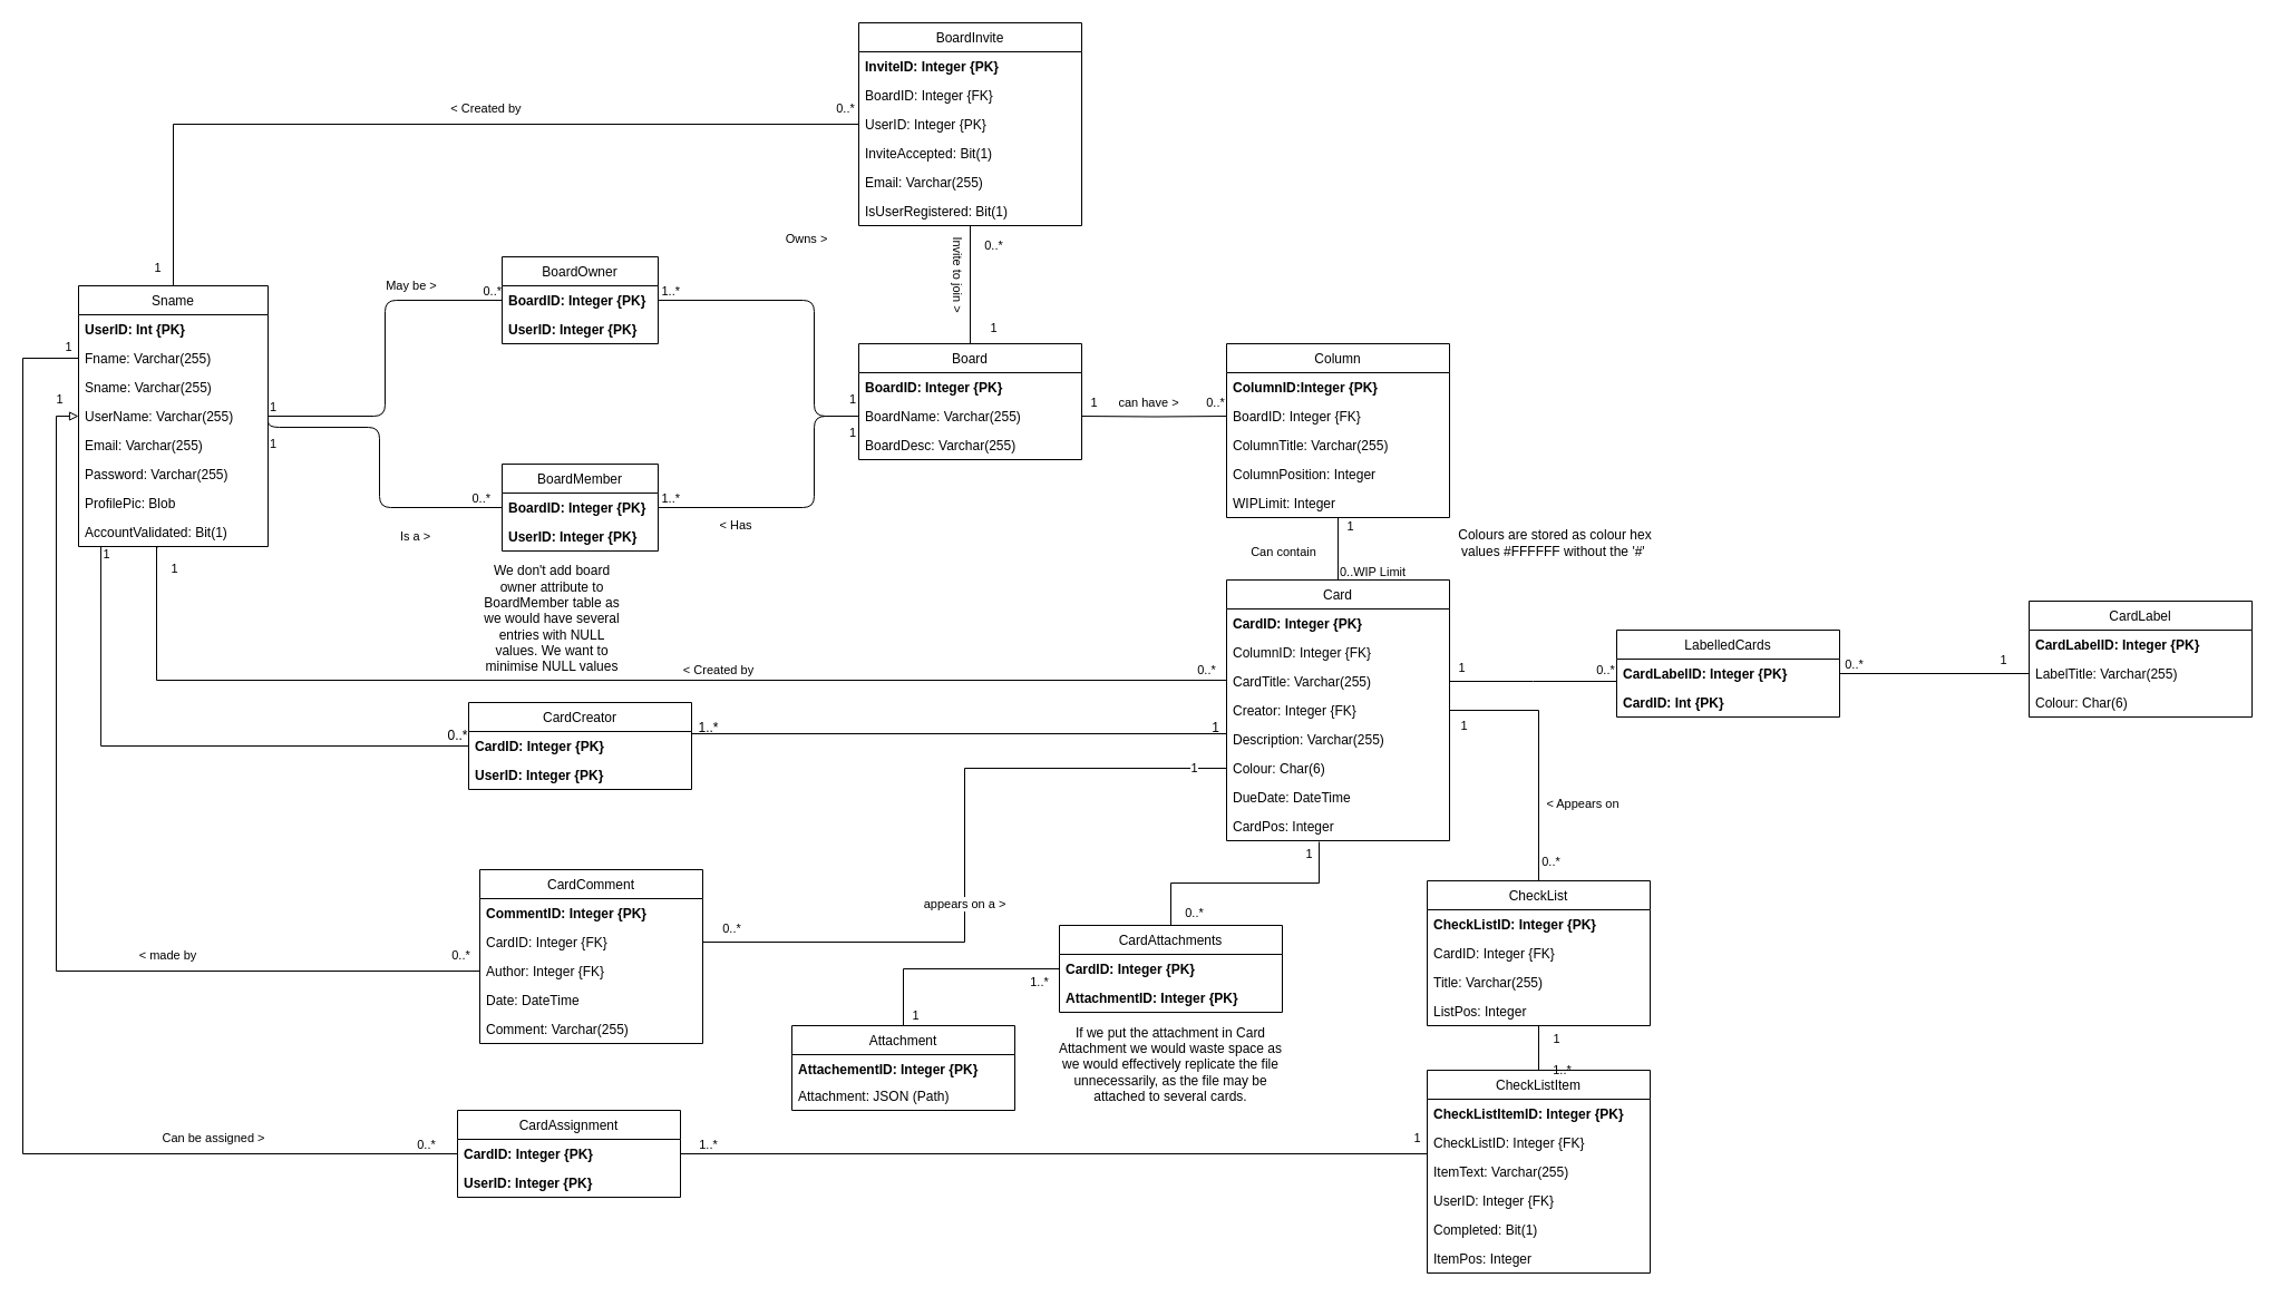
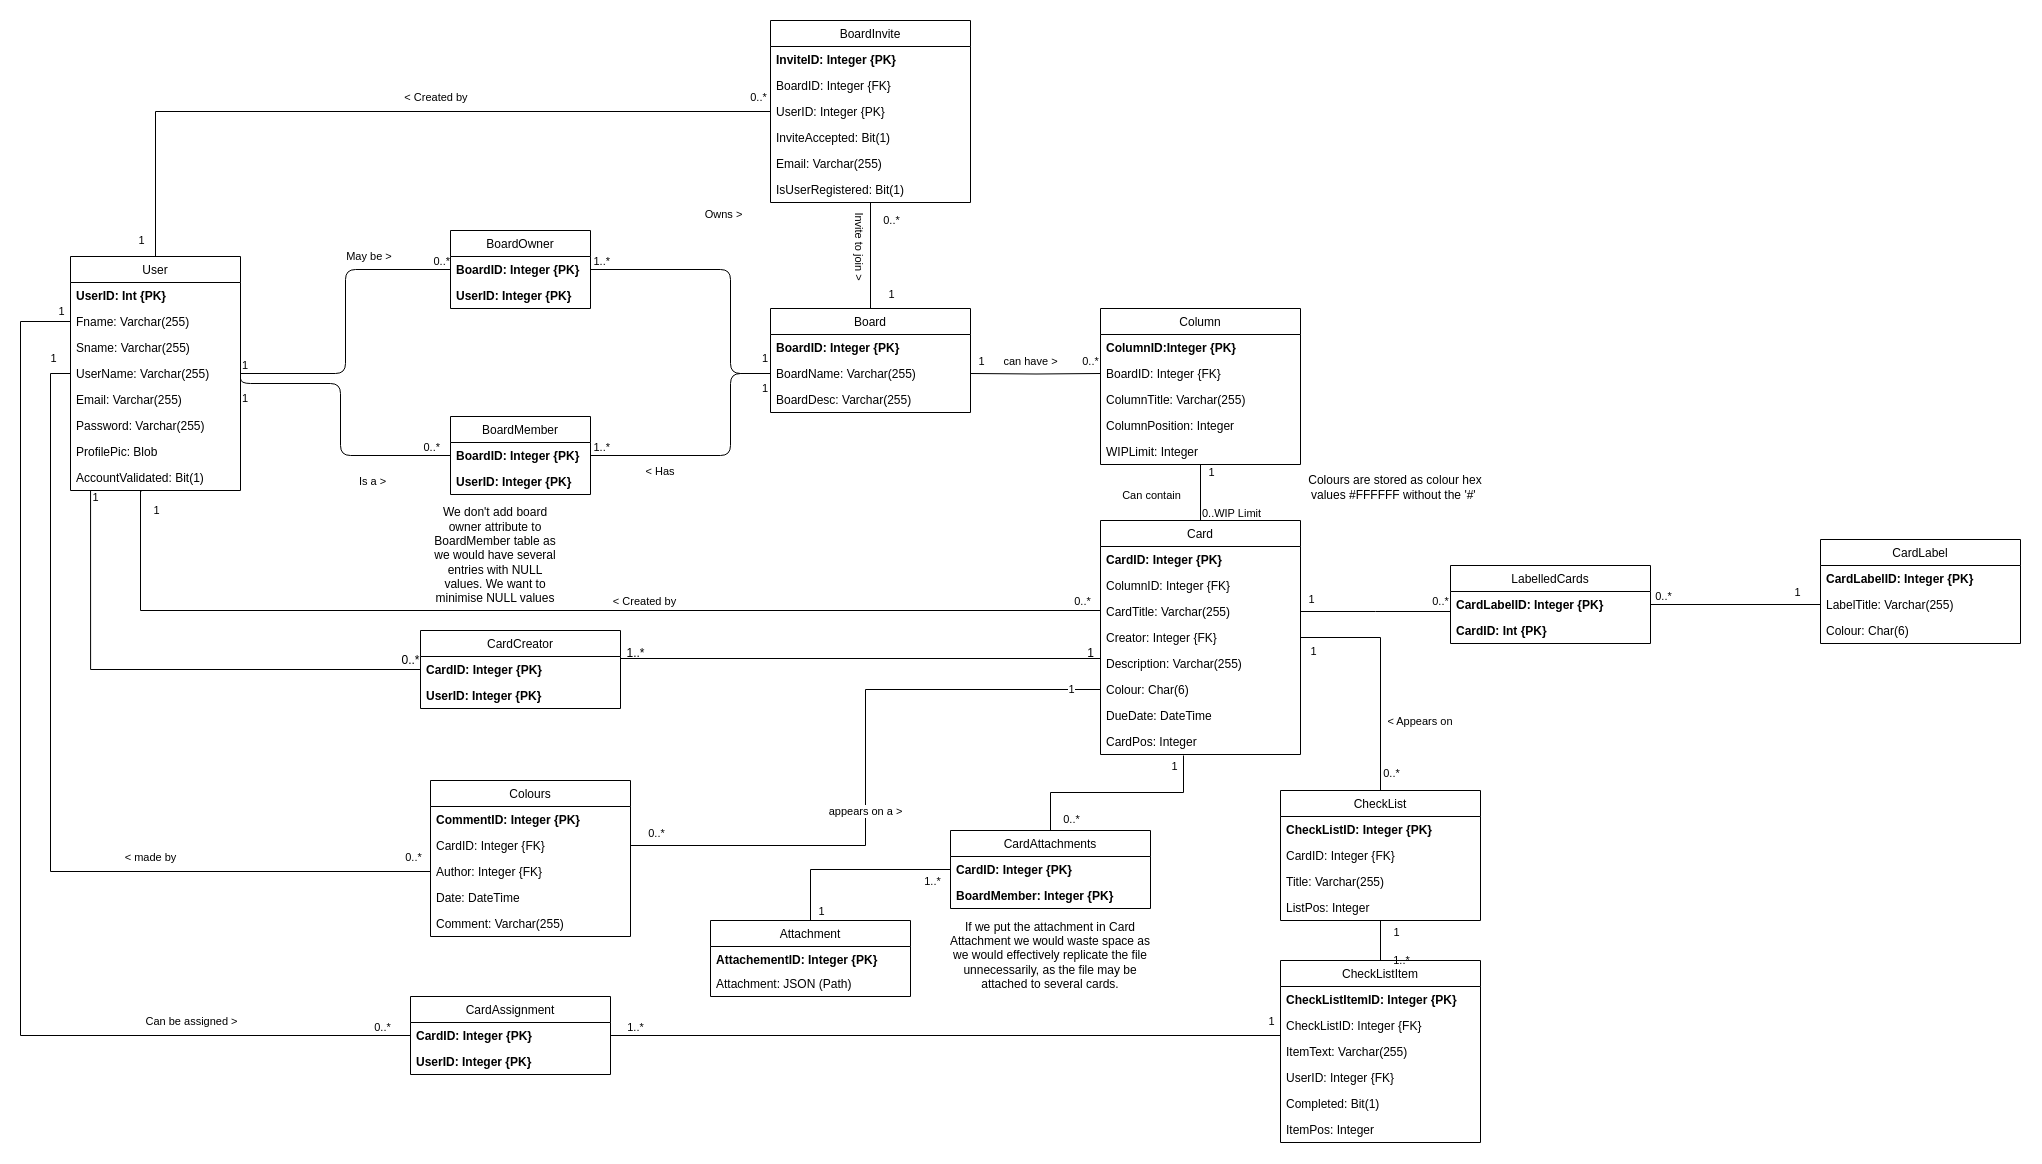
- <mxCell id="5" value="Sname" style="swimlane;fontStyle=0;childLayout=stackLayout;horizontal=1;startSize=26;fillColor=none;horizontalStack=0;resizeParent=1;resizeParentMax=0;resizeLast=0;collapsible=1;marginBottom=0;labelBackgroundColor=default;fontColor=default;" parent="1" vertex="1"><mxGeometry x="70" y="256" width="170" height="234" as="geometry" /></mxCell>
+ <mxCell id="5" value="User" style="swimlane;fontStyle=0;childLayout=stackLayout;horizontal=1;startSize=26;fillColor=none;horizontalStack=0;resizeParent=1;resizeParentMax=0;resizeLast=0;collapsible=1;marginBottom=0;labelBackgroundColor=default;fontColor=default;" parent="1" vertex="1"><mxGeometry x="70" y="256" width="170" height="234" as="geometry" /></mxCell>
- <mxCell id="83" style="edgeStyle=orthogonalEdgeStyle;rounded=0;orthogonalLoop=1;jettySize=auto;html=1;entryX=0;entryY=0.5;entryDx=0;entryDy=0;endArrow=block;endFill=0;labelBackgroundColor=default;fontColor=default;" parent="1" source="80" target="9" edge="1"><mxGeometry relative="1" as="geometry" /></mxCell>
+ <mxCell id="83" style="edgeStyle=orthogonalEdgeStyle;rounded=0;orthogonalLoop=1;jettySize=auto;html=1;entryX=0;entryY=0.5;entryDx=0;entryDy=0;endArrow=none;endFill=0;labelBackgroundColor=default;fontColor=default;" parent="1" source="80" target="9" edge="1"><mxGeometry relative="1" as="geometry" /></mxCell>
- <mxCell id="77" value="CardComment" style="swimlane;fontStyle=0;childLayout=stackLayout;horizontal=1;startSize=26;fillColor=none;horizontalStack=0;resizeParent=1;resizeParentMax=0;resizeLast=0;collapsible=1;marginBottom=0;labelBackgroundColor=default;fontColor=default;" parent="1" vertex="1"><mxGeometry x="430" y="780" width="200" height="156" as="geometry" /></mxCell>
+ <mxCell id="77" value="Colours" style="swimlane;fontStyle=0;childLayout=stackLayout;horizontal=1;startSize=26;fillColor=none;horizontalStack=0;resizeParent=1;resizeParentMax=0;resizeLast=0;collapsible=1;marginBottom=0;labelBackgroundColor=default;fontColor=default;" parent="1" vertex="1"><mxGeometry x="430" y="780" width="200" height="156" as="geometry" /></mxCell>
- <mxCell id="104" value="AttachmentID: Integer {PK}" style="text;strokeColor=none;fillColor=none;align=left;verticalAlign=top;spacingLeft=4;spacingRight=4;overflow=hidden;rotatable=0;points=[[0,0.5],[1,0.5]];portConstraint=eastwest;fontStyle=1" parent="102" vertex="1"><mxGeometry y="52" width="200" height="26" as="geometry" /></mxCell>
+ <mxCell id="104" value="BoardMember: Integer {PK}" style="text;strokeColor=none;fillColor=none;align=left;verticalAlign=top;spacingLeft=4;spacingRight=4;overflow=hidden;rotatable=0;points=[[0,0.5],[1,0.5]];portConstraint=eastwest;fontStyle=1" parent="102" vertex="1"><mxGeometry y="52" width="200" height="26" as="geometry" /></mxCell>
